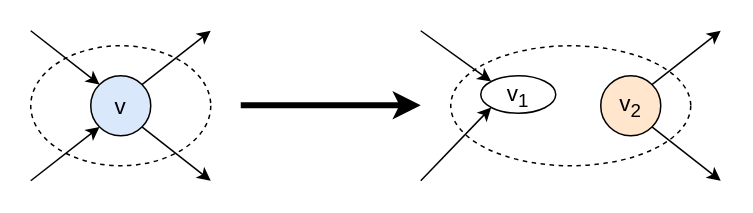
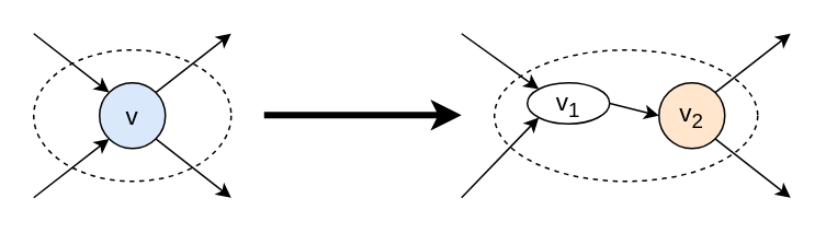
+ <mxCell id="14" value="" style="endArrow=classic;html=1;entryX=0;entryY=0.5;entryDx=0;entryDy=0;exitX=1;exitY=0.5;exitDx=0;exitDy=0;" edge="1" parent="1" source="8" target="11"><mxGeometry width="50" height="50" relative="1" as="geometry"><mxPoint x="290" y="30" as="sourcePoint" /><mxPoint x="335.858" y="65.858" as="targetPoint" /></mxGeometry></mxCell>
